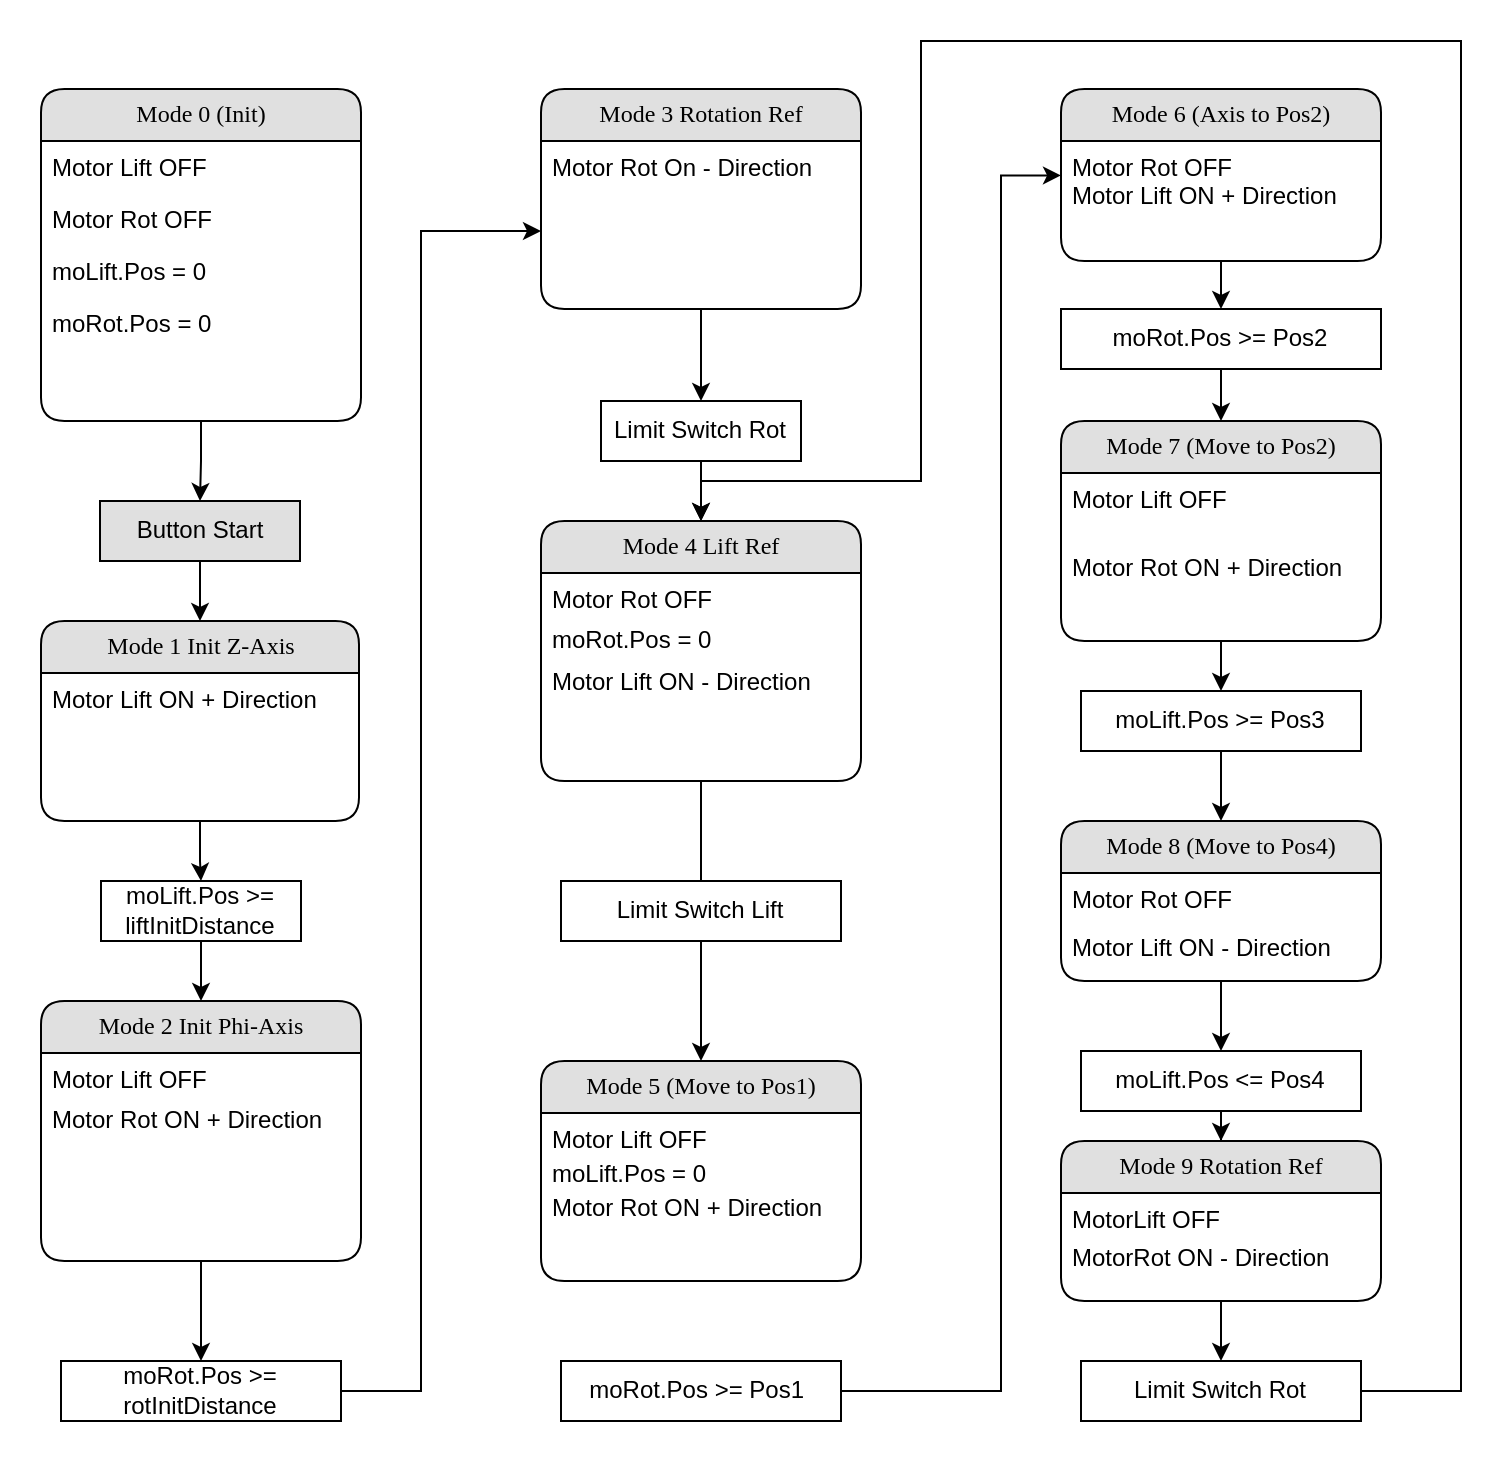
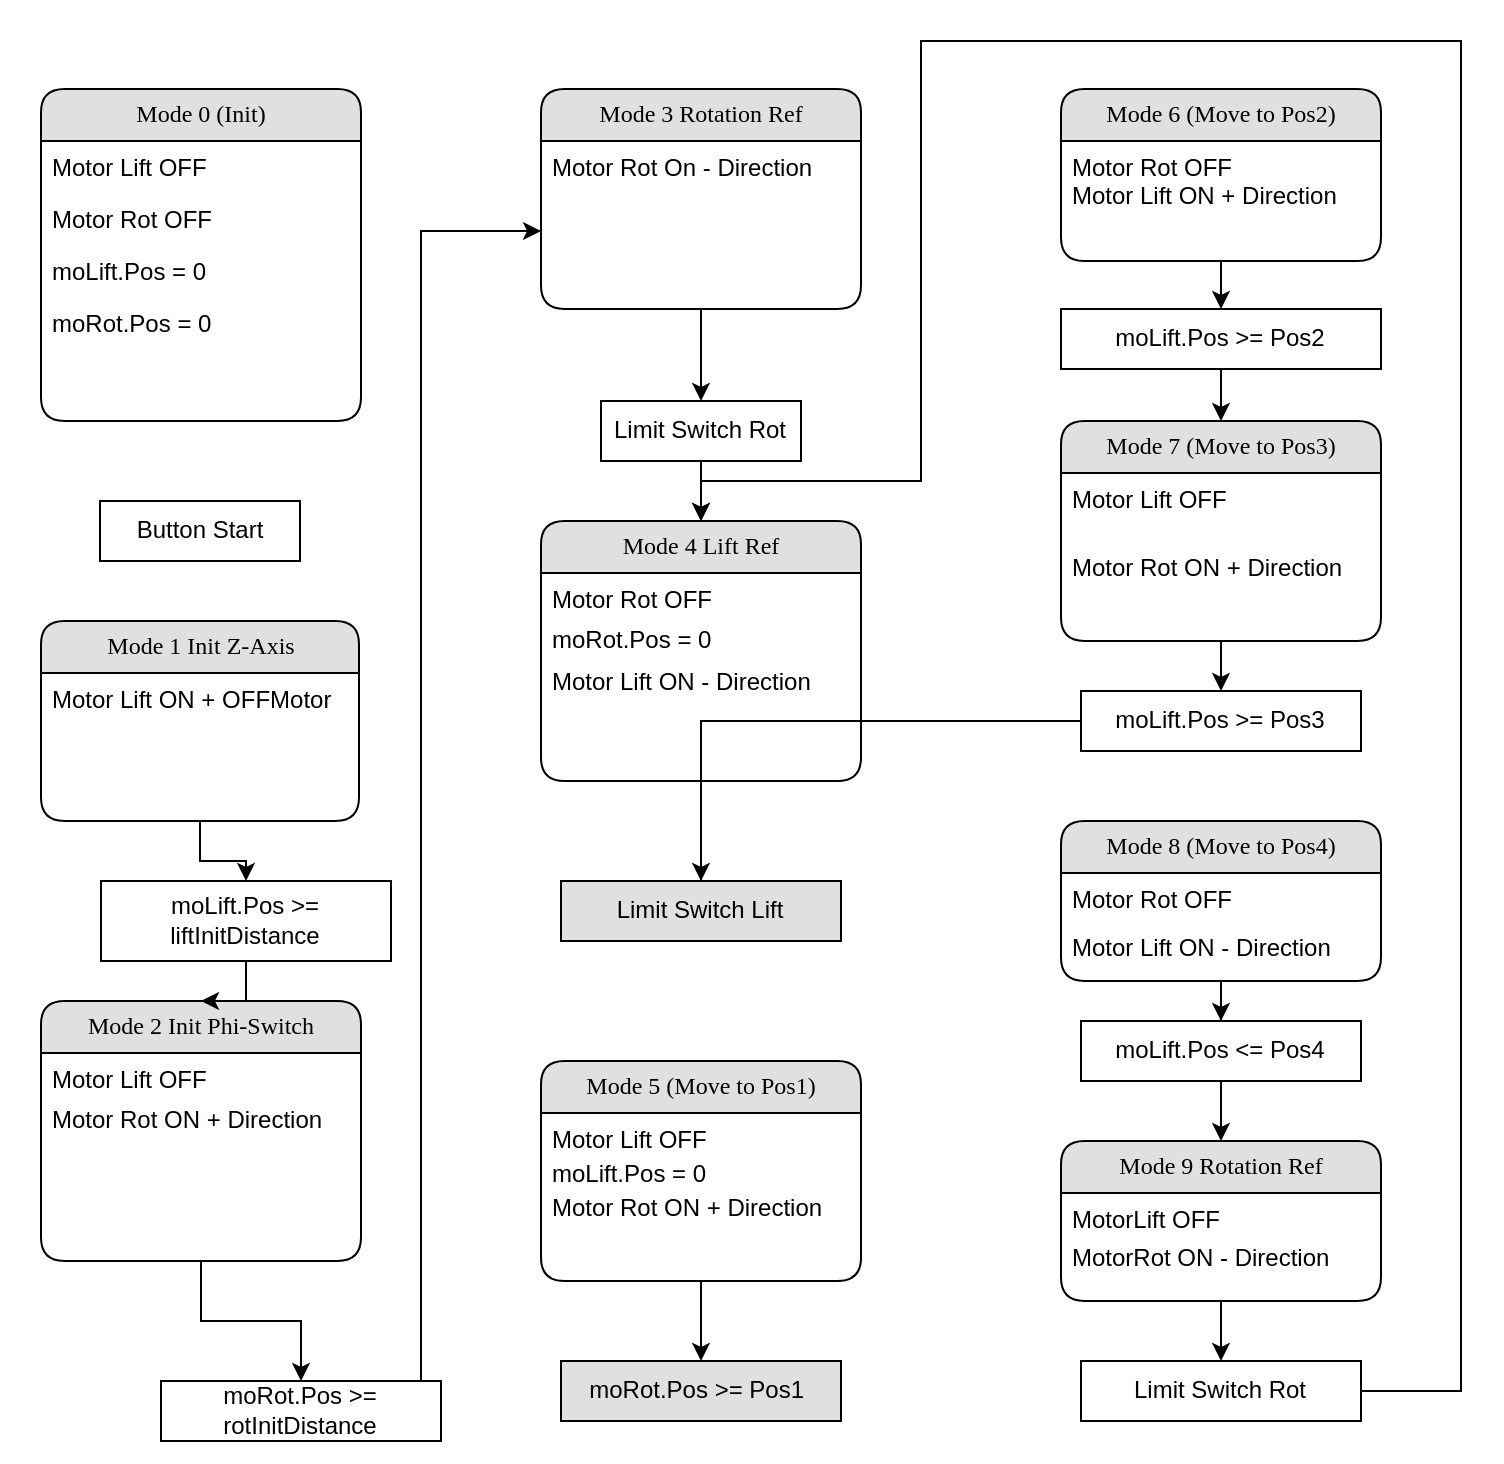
- <mxCell id="47" value="Mode 6 (Axis to Pos2)" style="swimlane;html=1;fontStyle=0;childLayout=stackLayout;horizontal=1;startSize=26;fillColor=#e0e0e0;horizontalStack=0;resizeParent=1;resizeLast=0;collapsible=1;marginBottom=0;swimlaneFillColor=#ffffff;align=center;rounded=1;shadow=0;comic=0;labelBackgroundColor=none;strokeWidth=1;fontFamily=Verdana;fontSize=12" vertex="1" parent="46"><mxGeometry width="160" height="86.0" as="geometry" /></mxCell>
+ <mxCell id="47" value="Mode 6 (Move to Pos2)" style="swimlane;html=1;fontStyle=0;childLayout=stackLayout;horizontal=1;startSize=26;fillColor=#e0e0e0;horizontalStack=0;resizeParent=1;resizeLast=0;collapsible=1;marginBottom=0;swimlaneFillColor=#ffffff;align=center;rounded=1;shadow=0;comic=0;labelBackgroundColor=none;strokeWidth=1;fontFamily=Verdana;fontSize=12" vertex="1" parent="46"><mxGeometry width="160" height="86.0" as="geometry" /></mxCell>
- <mxCell id="54" value="moRot.Pos &amp;gt;= Pos2" style="rounded=0;whiteSpace=wrap;html=1;" vertex="1" parent="1"><mxGeometry x="530" y="154" width="160" height="30" as="geometry" /></mxCell>
+ <mxCell id="54" value="moLift.Pos &amp;gt;= Pos2" style="rounded=0;whiteSpace=wrap;html=1;" vertex="1" parent="1"><mxGeometry x="530" y="154" width="160" height="30" as="geometry" /></mxCell>
- <mxCell id="50" value="Mode 7 (Move to Pos2)" style="swimlane;html=1;fontStyle=0;childLayout=stackLayout;horizontal=1;startSize=26;fillColor=#e0e0e0;horizontalStack=0;resizeParent=1;resizeLast=0;collapsible=1;marginBottom=0;swimlaneFillColor=#ffffff;align=center;rounded=1;shadow=0;comic=0;labelBackgroundColor=none;strokeWidth=1;fontFamily=Verdana;fontSize=12" vertex="1" parent="49"><mxGeometry y="-30" width="160" height="110" as="geometry" /></mxCell>
+ <mxCell id="50" value="Mode 7 (Move to Pos3)" style="swimlane;html=1;fontStyle=0;childLayout=stackLayout;horizontal=1;startSize=26;fillColor=#e0e0e0;horizontalStack=0;resizeParent=1;resizeLast=0;collapsible=1;marginBottom=0;swimlaneFillColor=#ffffff;align=center;rounded=1;shadow=0;comic=0;labelBackgroundColor=none;strokeWidth=1;fontFamily=Verdana;fontSize=12" vertex="1" parent="49"><mxGeometry y="-30" width="160" height="110" as="geometry" /></mxCell>
- <mxCell id="25" style="edgeStyle=orthogonalEdgeStyle;rounded=0;orthogonalLoop=1;jettySize=auto;html=1;" parent="1" source="3" target="24" edge="1"><mxGeometry relative="1" as="geometry" /></mxCell>
- <mxCell id="24" value="Button Start" style="rounded=0;whiteSpace=wrap;html=1;fillColor=#e0e0e0;" parent="1" vertex="1"><mxGeometry x="49.5" y="250" width="100" height="30" as="geometry" /></mxCell>
+ <mxCell id="24" value="Button Start" style="rounded=0;whiteSpace=wrap;html=1;" parent="1" vertex="1"><mxGeometry x="49.5" y="250" width="100" height="30" as="geometry" /></mxCell>
- <mxCell id="23" style="edgeStyle=orthogonalEdgeStyle;rounded=0;orthogonalLoop=1;jettySize=auto;html=1;entryX=0.5;entryY=0;entryDx=0;entryDy=0;" parent="1" source="24" target="21" edge="1"><mxGeometry relative="1" as="geometry" /></mxCell>
- <mxCell id="22" value="Motor Lift ON + Direction" style="text;html=1;strokeColor=none;fillColor=none;spacingLeft=4;spacingRight=4;whiteSpace=wrap;overflow=hidden;rotatable=0;points=[[0,0.5],[1,0.5]];portConstraint=eastwest;" parent="21" vertex="1"><mxGeometry y="26" width="159" height="15.663" as="geometry" /></mxCell>
+ <mxCell id="22" value="Motor Lift ON + OFFMotor" style="text;html=1;strokeColor=none;fillColor=none;spacingLeft=4;spacingRight=4;whiteSpace=wrap;overflow=hidden;rotatable=0;points=[[0,0.5],[1,0.5]];portConstraint=eastwest;" parent="21" vertex="1"><mxGeometry y="26" width="159" height="15.663" as="geometry" /></mxCell>
- <mxCell id="59" style="edgeStyle=orthogonalEdgeStyle;rounded=0;orthogonalLoop=1;jettySize=auto;html=1;" edge="1" parent="1" source="60" target="56"><mxGeometry relative="1" as="geometry" /></mxCell>
+ <mxCell id="59" style="edgeStyle=orthogonalEdgeStyle;rounded=0;orthogonalLoop=1;jettySize=auto;html=1;" edge="1" parent="1" source="60" target="40"><mxGeometry relative="1" as="geometry" /></mxCell>
- <mxCell id="43" style="edgeStyle=orthogonalEdgeStyle;rounded=0;orthogonalLoop=1;jettySize=auto;html=1;entryX=0;entryY=0.5;entryDx=0;entryDy=0;" edge="1" parent="1" source="44" target="48"><mxGeometry relative="1" as="geometry"><mxPoint x="500" y="110" as="targetPoint" /><Array as="points"><mxPoint x="500" y="695" /><mxPoint x="500" y="87" /></Array></mxGeometry></mxCell>
- <mxCell id="13" value="moLift.Pos &amp;gt;= liftInitDistance" style="rounded=0;whiteSpace=wrap;html=1;" parent="1" vertex="1"><mxGeometry x="50" y="440" width="100" height="30" as="geometry" /></mxCell>
+ <mxCell id="13" value="moLift.Pos &amp;gt;= liftInitDistance" style="rounded=0;whiteSpace=wrap;html=1;" parent="1" vertex="1"><mxGeometry x="50" y="440" width="145" height="40" as="geometry" /></mxCell>
- <mxCell id="40" value="Limit Switch Lift" style="rounded=0;whiteSpace=wrap;html=1;" parent="1" vertex="1"><mxGeometry x="280" y="440" width="140" height="30" as="geometry" /></mxCell>
+ <mxCell id="40" value="Limit Switch Lift" style="rounded=0;whiteSpace=wrap;html=1;fillColor=#e0e0e0;" parent="1" vertex="1"><mxGeometry x="280" y="440" width="140" height="30" as="geometry" /></mxCell>
- <mxCell id="39" style="edgeStyle=orthogonalEdgeStyle;rounded=0;orthogonalLoop=1;jettySize=auto;html=1;" parent="1" source="40" target="35" edge="1"><mxGeometry relative="1" as="geometry" /></mxCell>
- <mxCell id="9" value="Mode 2 Init Phi-Axis" style="swimlane;html=1;fontStyle=0;childLayout=stackLayout;horizontal=1;startSize=26;fillColor=#e0e0e0;horizontalStack=0;resizeParent=1;resizeLast=0;collapsible=1;marginBottom=0;swimlaneFillColor=#ffffff;align=center;rounded=1;shadow=0;comic=0;labelBackgroundColor=none;strokeWidth=1;fontFamily=Verdana;fontSize=12" parent="8" vertex="1"><mxGeometry width="160" height="130" as="geometry" /></mxCell>
+ <mxCell id="9" value="Mode 2 Init Phi-Switch" style="swimlane;html=1;fontStyle=0;childLayout=stackLayout;horizontal=1;startSize=26;fillColor=#e0e0e0;horizontalStack=0;resizeParent=1;resizeLast=0;collapsible=1;marginBottom=0;swimlaneFillColor=#ffffff;align=center;rounded=1;shadow=0;comic=0;labelBackgroundColor=none;strokeWidth=1;fontFamily=Verdana;fontSize=12" parent="8" vertex="1"><mxGeometry width="160" height="130" as="geometry" /></mxCell>
- <mxCell id="63" value="moLift.Pos &amp;lt;= Pos4" style="rounded=0;whiteSpace=wrap;html=1;" vertex="1" parent="1"><mxGeometry x="540" y="525" width="140" height="30" as="geometry" /></mxCell>
+ <mxCell id="63" value="moLift.Pos &amp;lt;= Pos4" style="rounded=0;whiteSpace=wrap;html=1;" vertex="1" parent="1"><mxGeometry x="540" y="510" width="140" height="30" as="geometry" /></mxCell>
+ <mxCell id="45" style="edgeStyle=orthogonalEdgeStyle;rounded=0;orthogonalLoop=1;jettySize=auto;html=1;entryX=0.5;entryY=0;entryDx=0;entryDy=0;" parent="1" source="35" target="44" edge="1"><mxGeometry relative="1" as="geometry" /></mxCell>
- <mxCell id="18" value="moRot.Pos &amp;gt;= rotInitDistance" style="rounded=0;whiteSpace=wrap;html=1;" parent="1" vertex="1"><mxGeometry x="30" y="680" width="140" height="30" as="geometry" /></mxCell>
+ <mxCell id="18" value="moRot.Pos &amp;gt;= rotInitDistance" style="rounded=0;whiteSpace=wrap;html=1;" parent="1" vertex="1"><mxGeometry x="80" y="690" width="140" height="30" as="geometry" /></mxCell>
- <mxCell id="44" value="moRot.Pos &amp;gt;= Pos1&amp;nbsp;" style="rounded=0;whiteSpace=wrap;html=1;" parent="1" vertex="1"><mxGeometry x="280" y="680" width="140" height="30" as="geometry" /></mxCell>
+ <mxCell id="44" value="moRot.Pos &amp;gt;= Pos1&amp;nbsp;" style="rounded=0;whiteSpace=wrap;html=1;fillColor=#e0e0e0;" parent="1" vertex="1"><mxGeometry x="280" y="680" width="140" height="30" as="geometry" /></mxCell>
